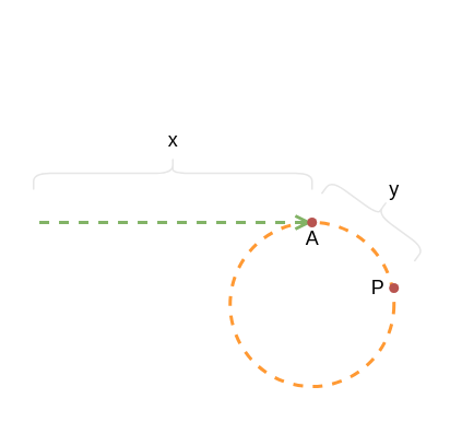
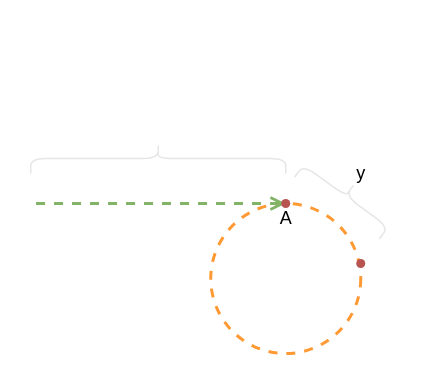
- <mxCell id="10" value="x" style="text;html=1;resizable=0;autosize=1;align=center;verticalAlign=middle;points=[];fillColor=none;strokeColor=none;rounded=0;" vertex="1" parent="1"><mxGeometry x="95" y="75" width="20" height="20" as="geometry" /></mxCell>
- <mxCell id="6" value="P" style="text;html=1;resizable=0;autosize=1;align=center;verticalAlign=middle;points=[];fillColor=none;strokeColor=none;rounded=0;" parent="1" vertex="1"><mxGeometry x="220" y="165" width="20" height="20" as="geometry" /></mxCell>
